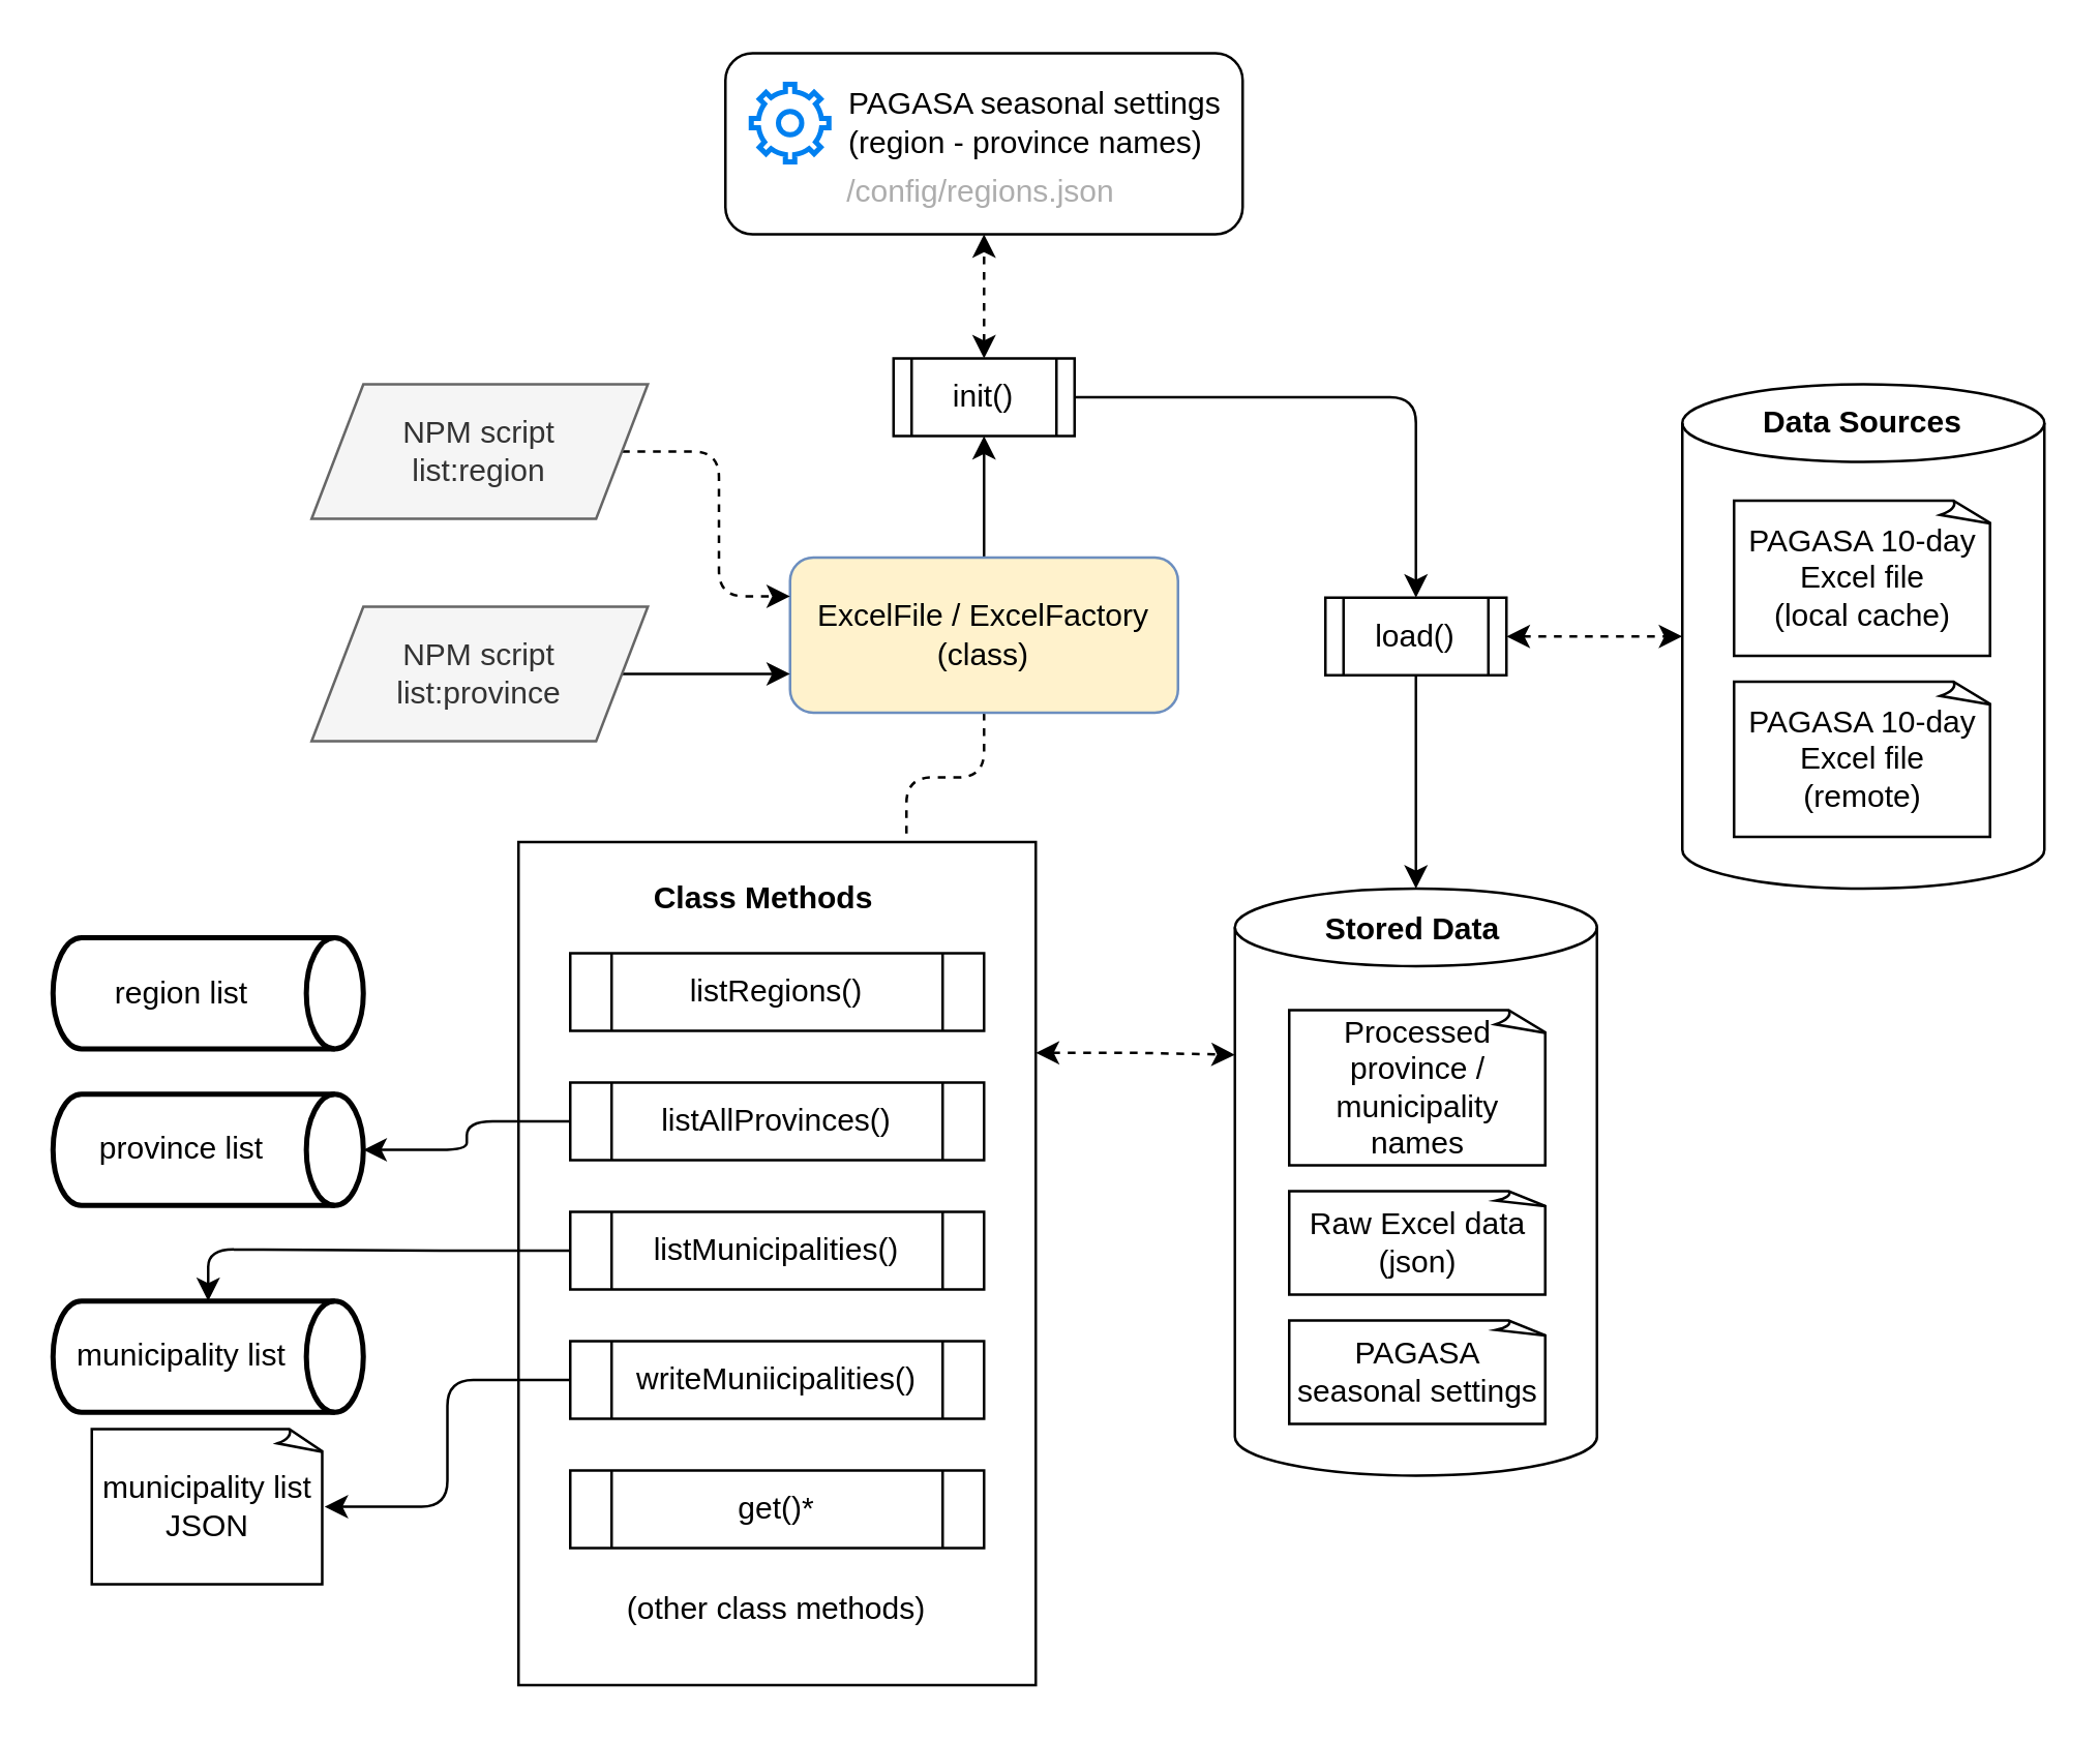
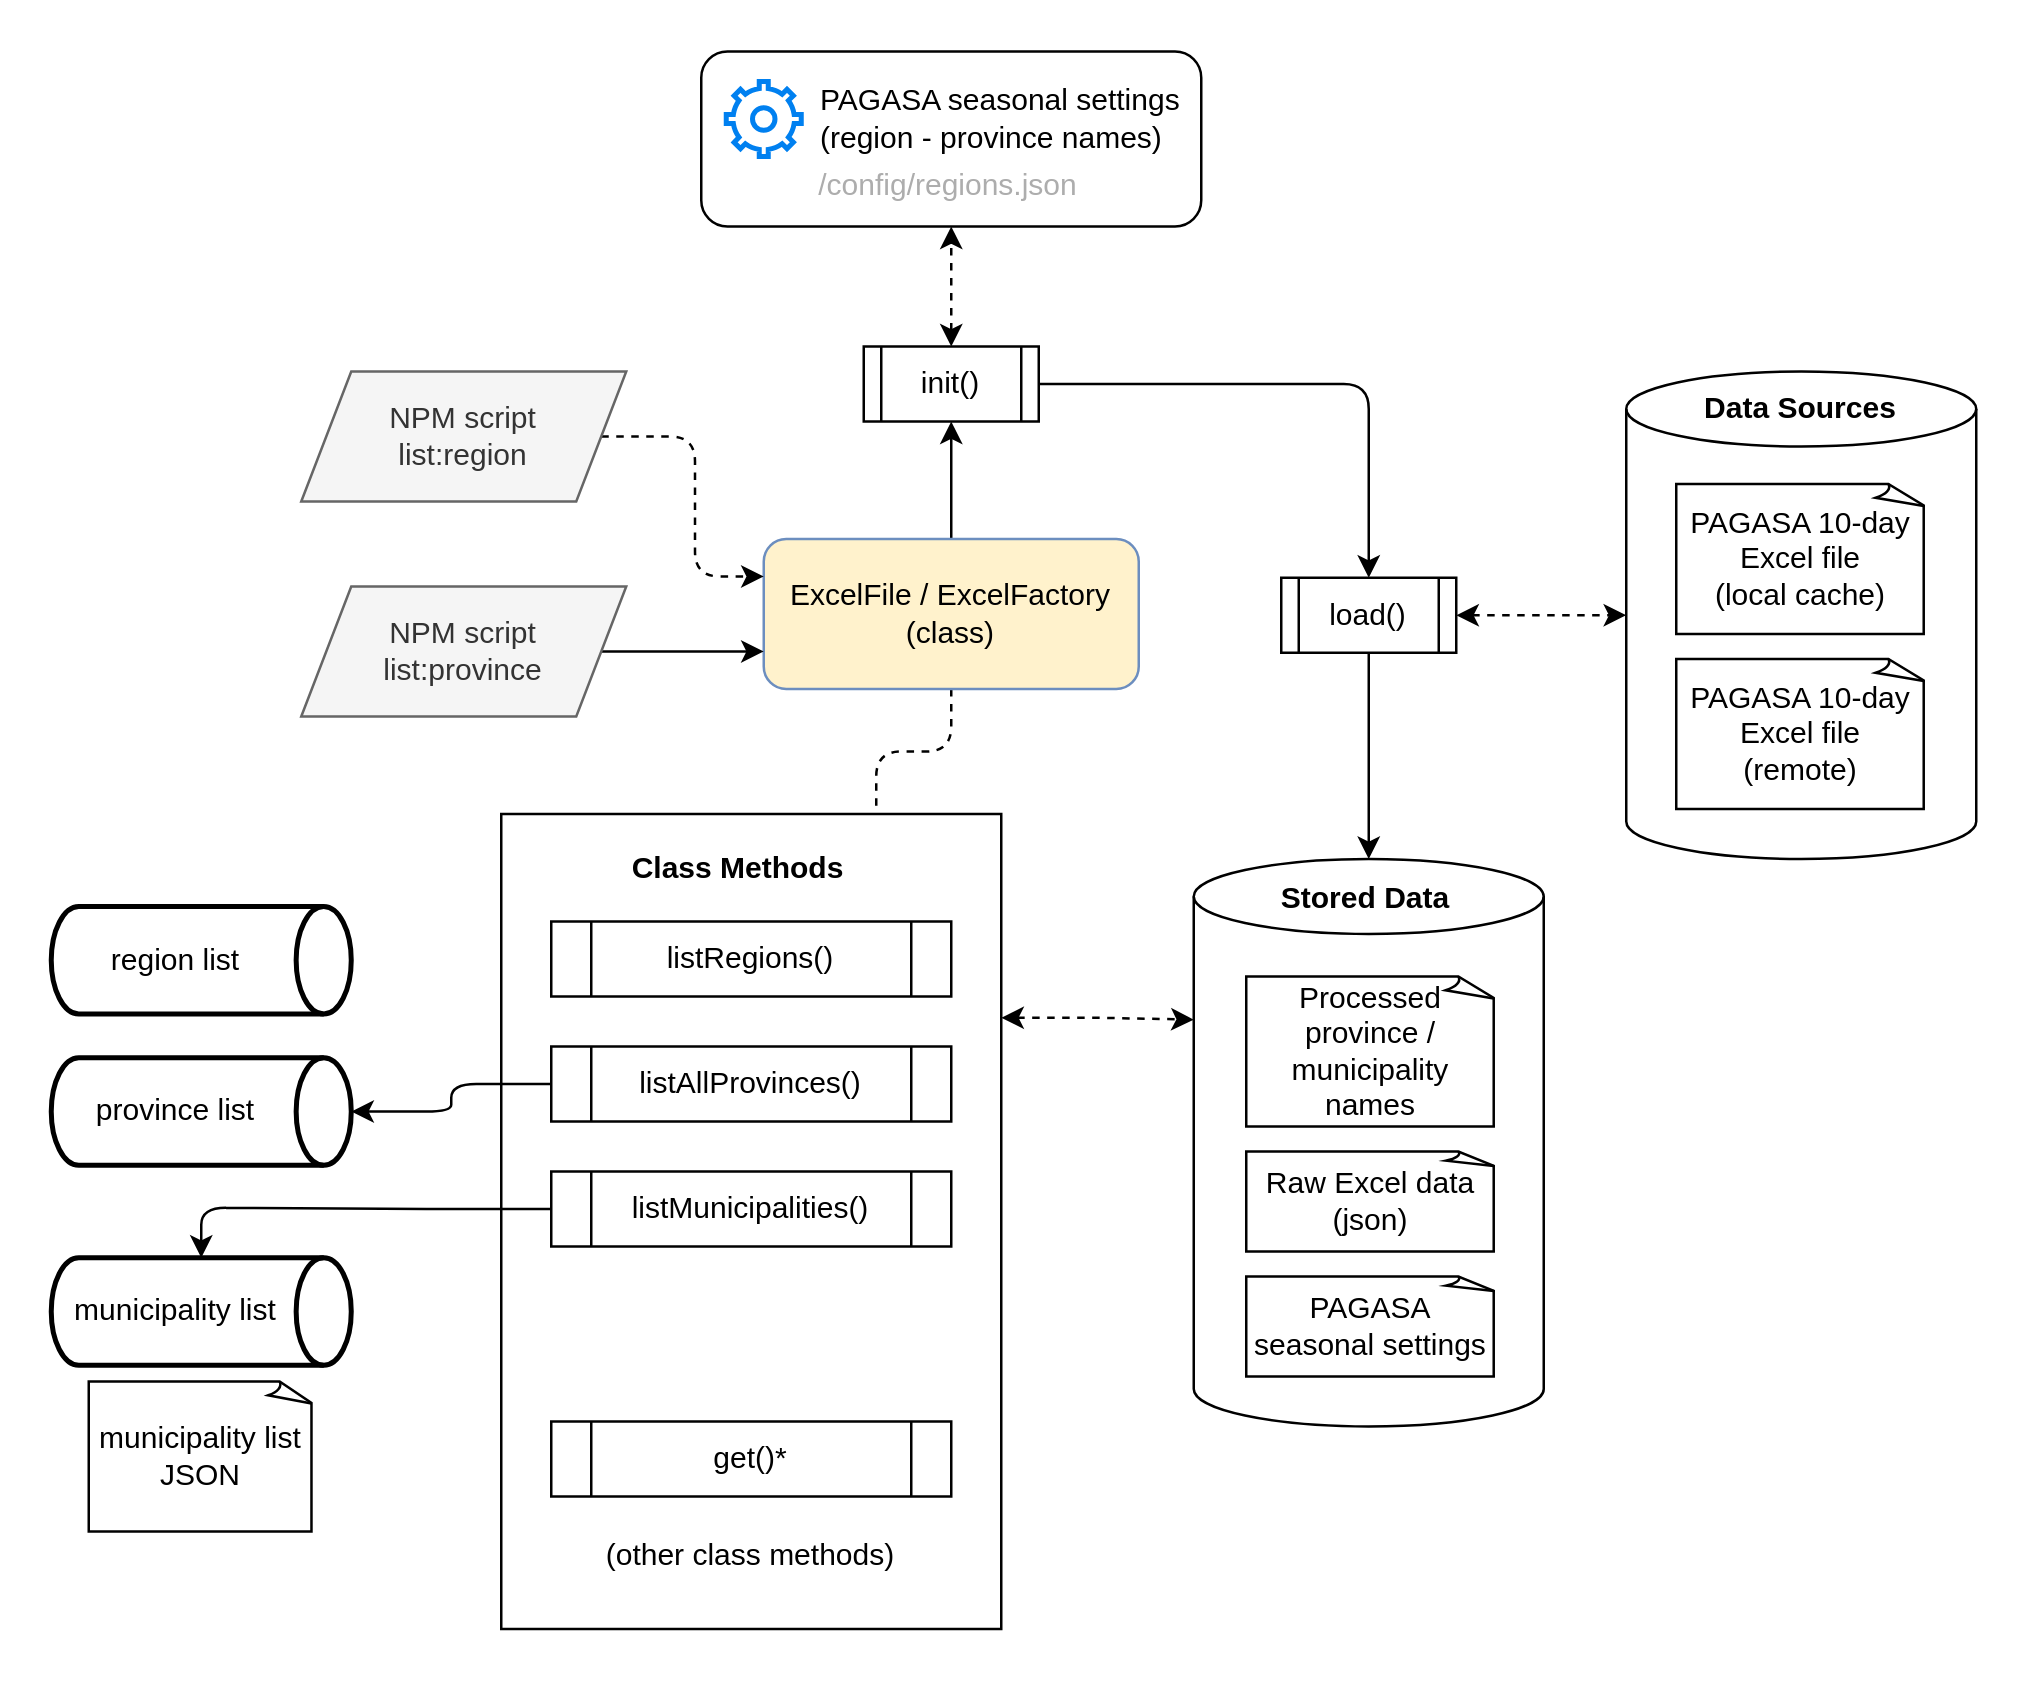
- <mxCell id="26" value="writeMuniicipalities()" style="shape=process;whiteSpace=wrap;html=1;backgroundOutline=1;" parent="1" vertex="1"><mxGeometry x="220" y="518" width="160" height="30" as="geometry" /></mxCell>
- <mxCell id="36" style="edgeStyle=orthogonalEdgeStyle;rounded=1;orthogonalLoop=1;jettySize=auto;html=1;entryX=1;entryY=0.5;entryDx=0;entryDy=0;entryPerimeter=0;" parent="1" source="26" target="34" edge="1"><mxGeometry relative="1" as="geometry" /></mxCell>
